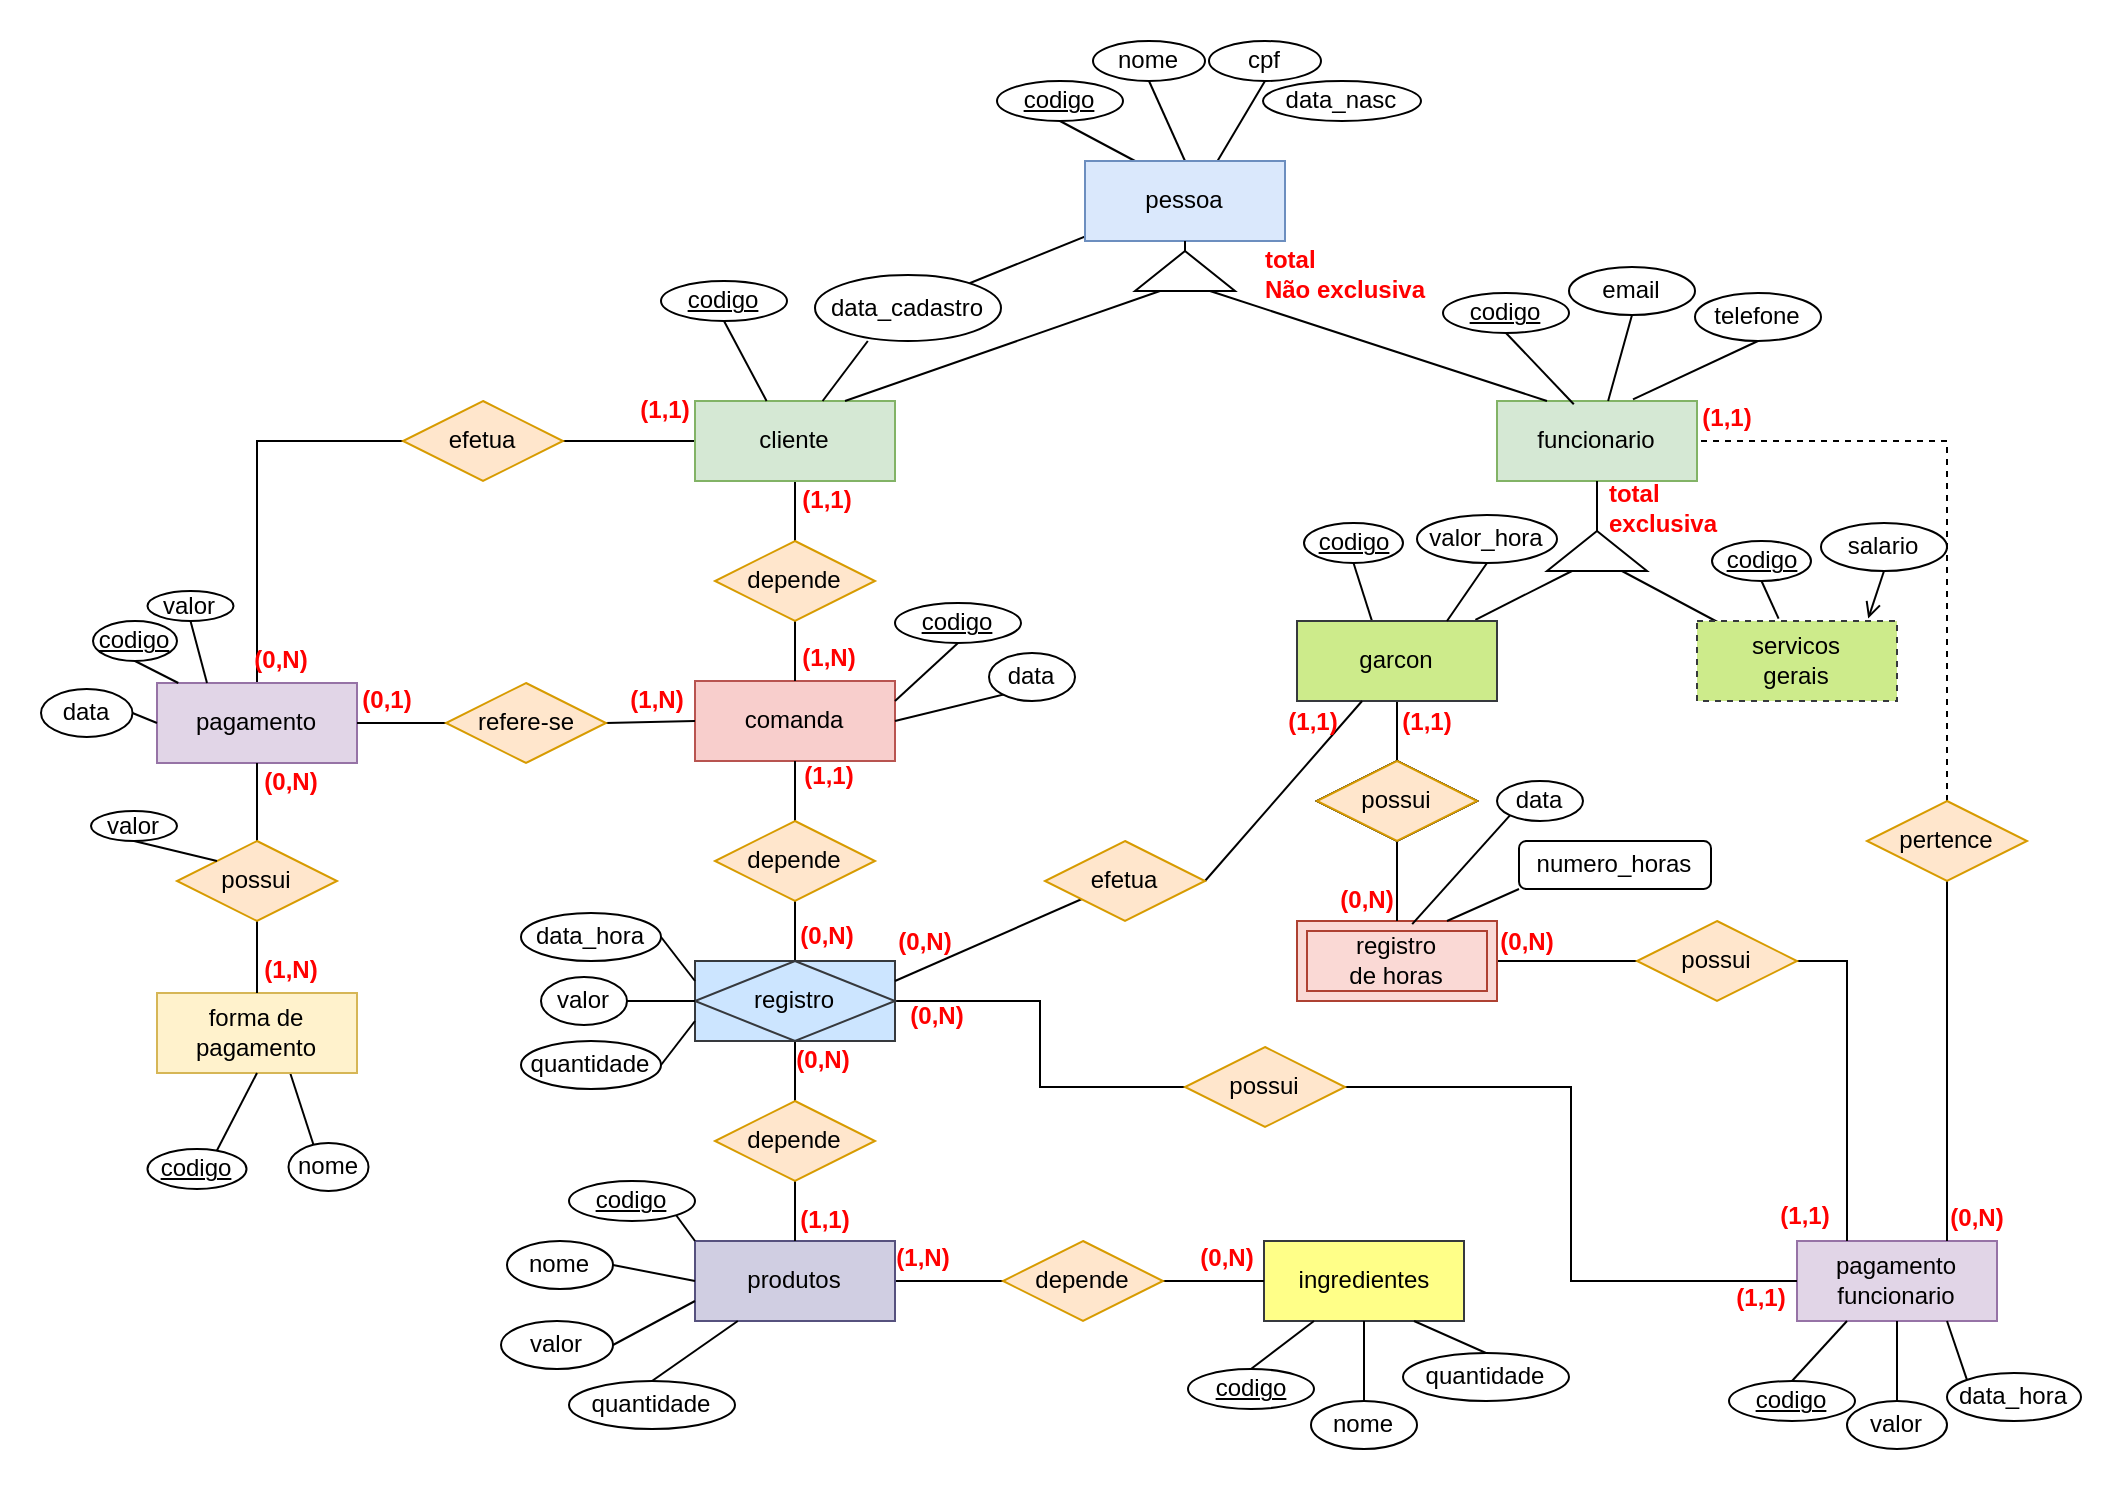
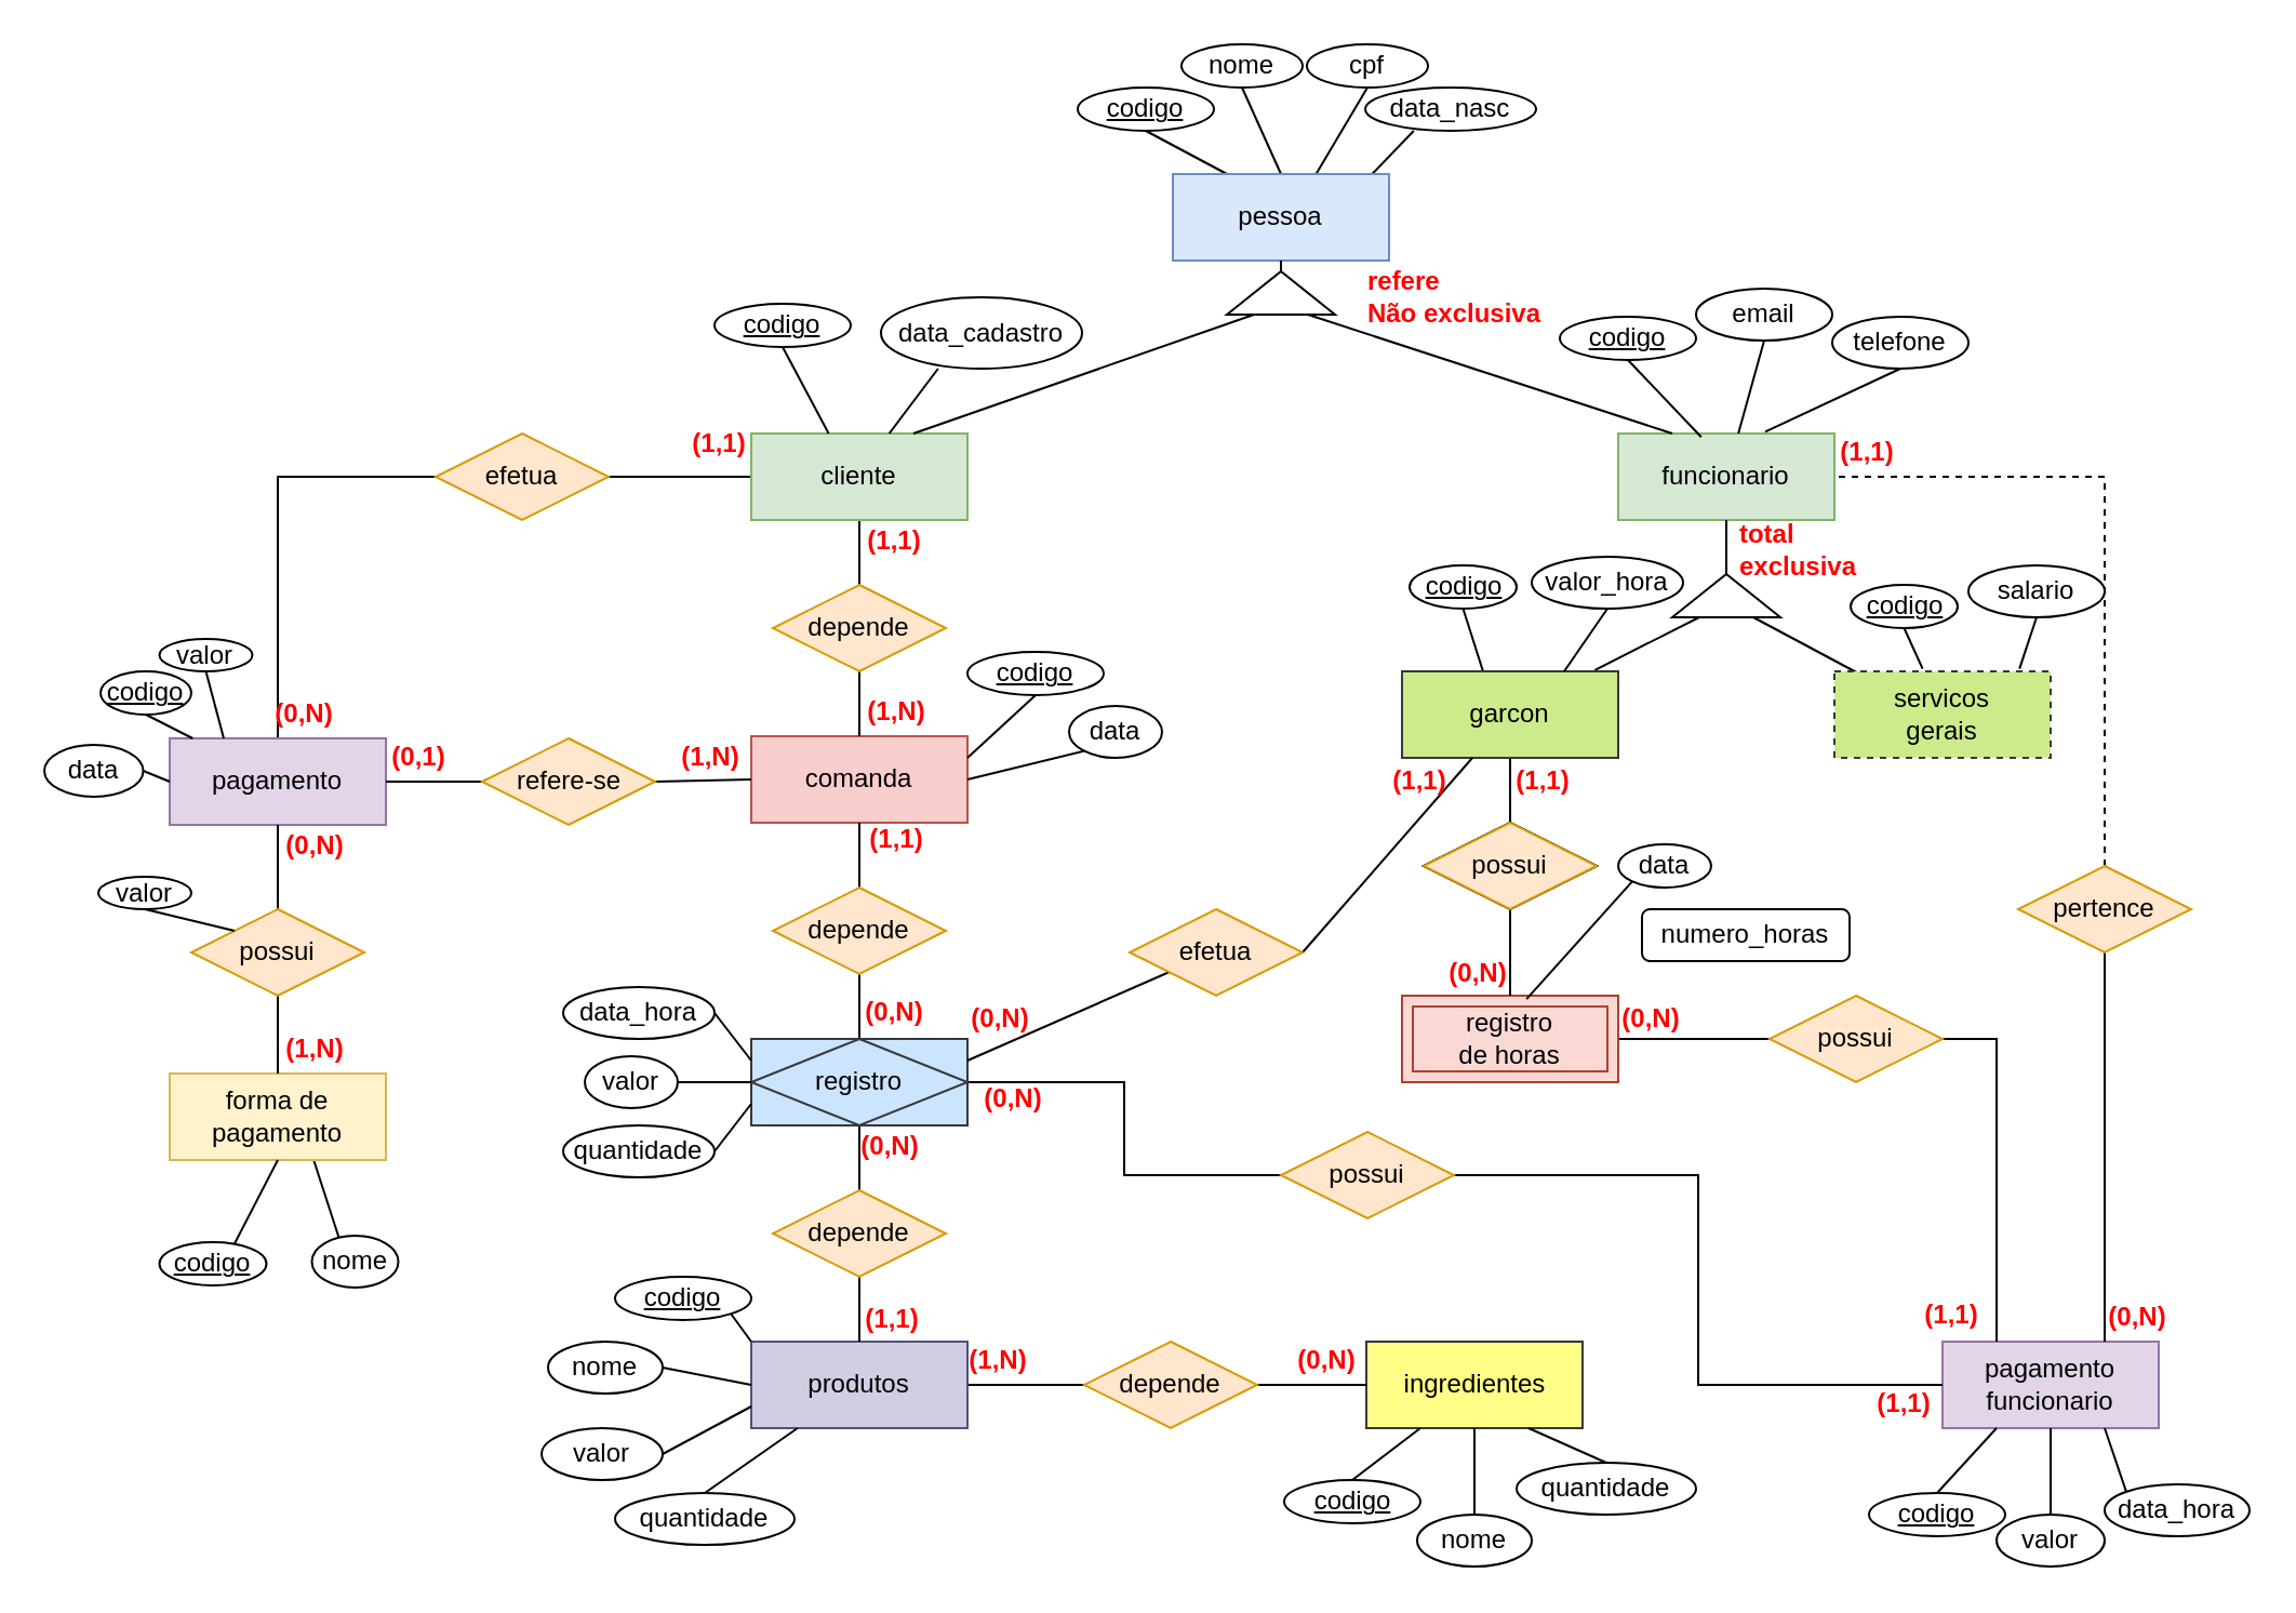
- <mxCell id="15" style="edgeStyle=none;rounded=0;orthogonalLoop=1;jettySize=auto;html=1;exitX=0.914;exitY=0.02;exitDx=0;exitDy=0;endArrow=none;endFill=0;exitPerimeter=0;" edge="1" parent="1" source="16" target="98"><mxGeometry relative="1" as="geometry" /></mxCell>
+ <mxCell id="15" style="edgeStyle=none;rounded=0;orthogonalLoop=1;jettySize=auto;html=1;exitX=0.914;exitY=0.02;exitDx=0;exitDy=0;entryX=0.284;entryY=1;entryDx=0;entryDy=0;endArrow=none;endFill=0;exitPerimeter=0;entryPerimeter=0;" edge="1" parent="1" source="16" target="94"><mxGeometry relative="1" as="geometry" /></mxCell>
- <mxCell id="78" value="&lt;div style=&quot;text-align: left;&quot;&gt;&lt;b style=&quot;background-color: initial; color: rgb(255, 0, 0);&quot;&gt;total&lt;/b&gt;&lt;/div&gt;&lt;b style=&quot;color: rgb(255, 0, 0);&quot;&gt;&lt;div style=&quot;text-align: left;&quot;&gt;&lt;b style=&quot;background-color: initial;&quot;&gt;Não&amp;nbsp;&lt;/b&gt;&lt;b style=&quot;background-color: initial;&quot;&gt;exclusiva&lt;/b&gt;&lt;/div&gt;&lt;/b&gt;" style="text;html=1;align=center;verticalAlign=middle;resizable=0;points=[];autosize=1;strokeColor=none;fillColor=none;" vertex="1" parent="1"><mxGeometry x="622" y="117" width="100" height="40" as="geometry" /></mxCell>
+ <mxCell id="78" value="&lt;div style=&quot;text-align: left;&quot;&gt;&lt;b style=&quot;background-color: initial; color: rgb(255, 0, 0);&quot;&gt;refere&lt;/b&gt;&lt;/div&gt;&lt;b style=&quot;color: rgb(255, 0, 0);&quot;&gt;&lt;div style=&quot;text-align: left;&quot;&gt;&lt;b style=&quot;background-color: initial;&quot;&gt;Não&amp;nbsp;&lt;/b&gt;&lt;b style=&quot;background-color: initial;&quot;&gt;exclusiva&lt;/b&gt;&lt;/div&gt;&lt;/b&gt;" style="text;html=1;align=center;verticalAlign=middle;resizable=0;points=[];autosize=1;strokeColor=none;fillColor=none;" vertex="1" parent="1"><mxGeometry x="622" y="117" width="100" height="40" as="geometry" /></mxCell>
- <mxCell id="133" style="edgeStyle=none;rounded=0;orthogonalLoop=1;jettySize=auto;html=1;exitX=0.5;exitY=1;exitDx=0;exitDy=0;entryX=0.856;entryY=-0.03;entryDx=0;entryDy=0;entryPerimeter=0;endArrow=open;endFill=0;" edge="1" parent="1" source="134" target="29"><mxGeometry relative="1" as="geometry" /></mxCell>
+ <mxCell id="133" style="edgeStyle=none;rounded=0;orthogonalLoop=1;jettySize=auto;html=1;exitX=0.5;exitY=1;exitDx=0;exitDy=0;entryX=0.856;entryY=-0.03;entryDx=0;entryDy=0;entryPerimeter=0;endArrow=none;endFill=0;" edge="1" parent="1" source="134" target="29"><mxGeometry relative="1" as="geometry" /></mxCell>
- <mxCell id="129" style="edgeStyle=none;rounded=0;orthogonalLoop=1;jettySize=auto;html=1;exitX=0;exitY=1;exitDx=0;exitDy=0;entryX=0.75;entryY=0;entryDx=0;entryDy=0;endArrow=none;endFill=0;" edge="1" parent="1" source="130" target="45"><mxGeometry relative="1" as="geometry" /></mxCell>
